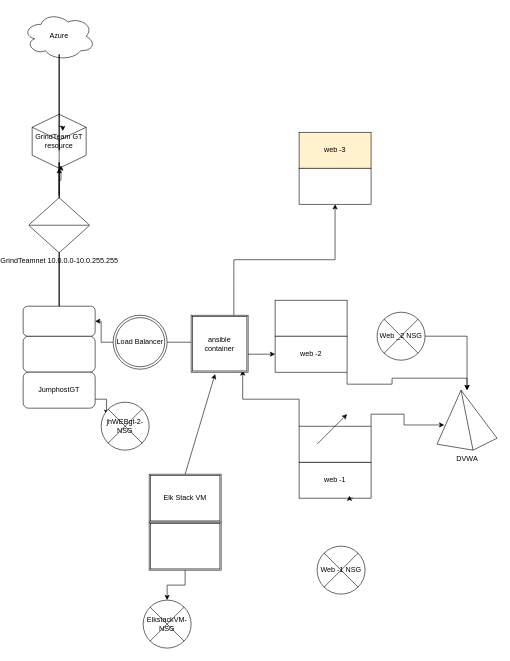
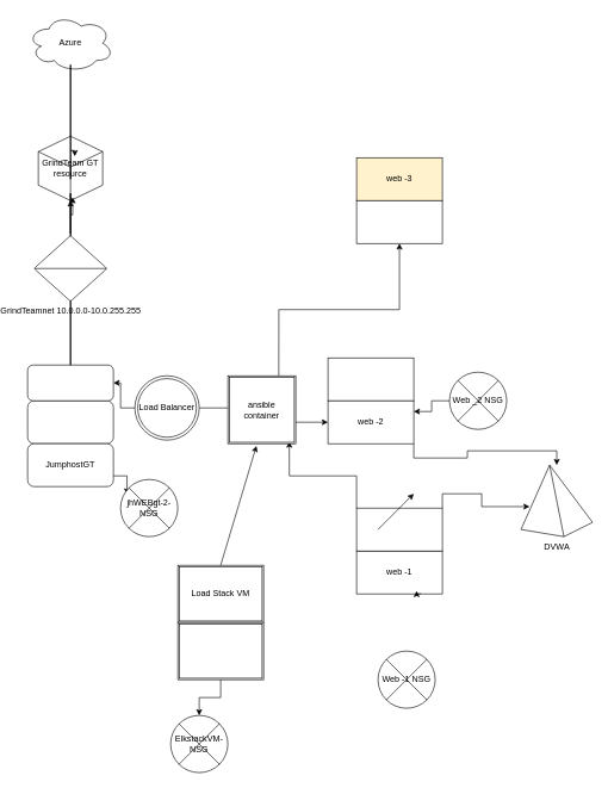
- <mxCell id="25" style="edgeStyle=orthogonalEdgeStyle;rounded=0;orthogonalLoop=1;jettySize=auto;html=1;" parent="1" source="26" target="36" edge="1"><mxGeometry relative="1" as="geometry" /></mxCell>
+ <mxCell id="25" style="edgeStyle=orthogonalEdgeStyle;rounded=0;orthogonalLoop=1;jettySize=auto;html=1;entryX=1;entryY=0.25;entryDx=0;entryDy=0;" parent="1" source="26" target="13" edge="1"><mxGeometry relative="1" as="geometry" /></mxCell>
- <mxCell id="32" value="Elk Stack VM" style="shape=ext;double=1;rounded=0;whiteSpace=wrap;html=1;" parent="1" vertex="1"><mxGeometry x="230" y="790" width="120" height="80" as="geometry" /></mxCell>
+ <mxCell id="32" value="Load Stack VM" style="shape=ext;double=1;rounded=0;whiteSpace=wrap;html=1;" parent="1" vertex="1"><mxGeometry x="230" y="790" width="120" height="80" as="geometry" /></mxCell>
